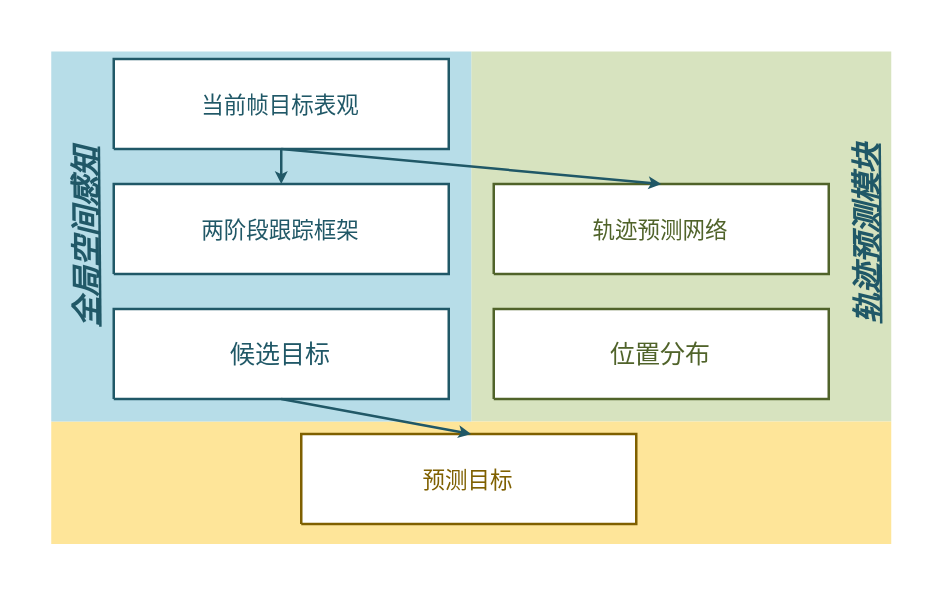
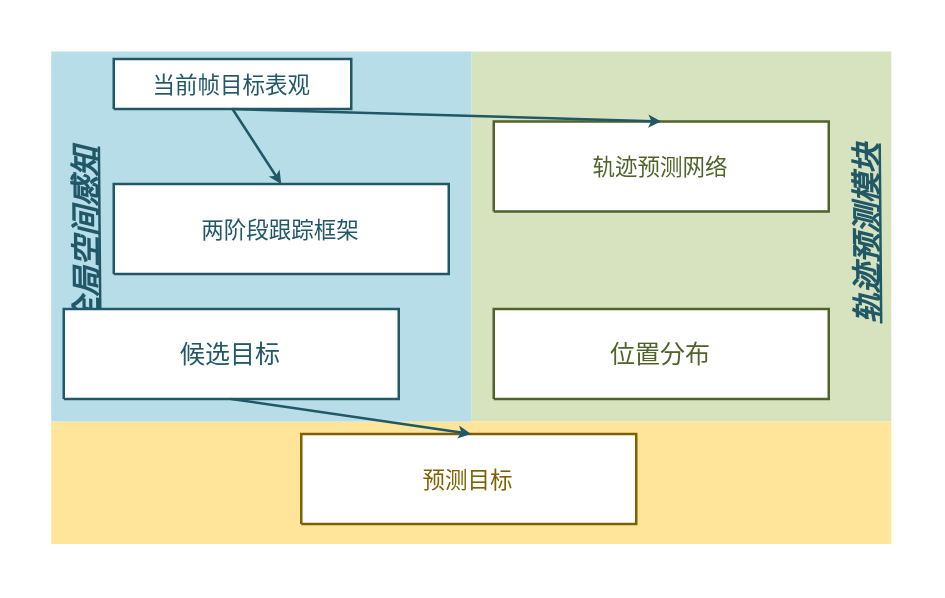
- <mxCell id="8" value="&lt;p style=&quot;margin-left: 0 ; margin-right: 0 ; margin-top: 0px ; margin-bottom: 0px ; text-indent: 0 ; direction: ltr&quot;&gt;&lt;font style=&quot;font-size: 9px; color: rgb(32, 88, 103); direction: ltr; letter-spacing: 0px; line-height: 120%; opacity: 1;&quot;&gt;当前帧目标表观&lt;/font&gt;&lt;/p&gt;" style="verticalAlign=middle;align=center;vsdxID=7;fillColor=#ffffff;gradientColor=none;shape=stencil(nZBLDoAgDERP0z3SIyjew0SURgSD+Lu9kMZoXLhwN9O+tukAlrNpJg1SzDH4QW/URgNYgZTkjA4UkwJUgGXng+6DX1zLfmoymdXo17xh5zmRJ6Q42BWCfc2oJfdAr+Yv+AP9Cb7OJ3H/2JG1HNGz/84klThPVCc=);strokeColor=#205867;labelBackgroundColor=none;rounded=0;html=1;whiteSpace=wrap;fontFamily=Noto Serif SC;fontSource=https%3A%2F%2Ffonts.googleapis.com%2Fcss%3Ffamily%3DNoto%2BSerif%2BSC;" parent="2" vertex="1"><mxGeometry x="25" y="3" width="134" height="36" as="geometry" /></mxCell>
+ <mxCell id="8" value="&lt;p style=&quot;margin-left: 0 ; margin-right: 0 ; margin-top: 0px ; margin-bottom: 0px ; text-indent: 0 ; direction: ltr&quot;&gt;&lt;font style=&quot;font-size: 9px; color: rgb(32, 88, 103); direction: ltr; letter-spacing: 0px; line-height: 120%; opacity: 1;&quot;&gt;当前帧目标表观&lt;/font&gt;&lt;/p&gt;" style="verticalAlign=middle;align=center;vsdxID=7;fillColor=#ffffff;gradientColor=none;shape=stencil(nZBLDoAgDERP0z3SIyjew0SURgSD+Lu9kMZoXLhwN9O+tukAlrNpJg1SzDH4QW/URgNYgZTkjA4UkwJUgGXng+6DX1zLfmoymdXo17xh5zmRJ6Q42BWCfc2oJfdAr+Yv+AP9Cb7OJ3H/2JG1HNGz/84klThPVCc=);strokeColor=#205867;labelBackgroundColor=none;rounded=0;html=1;whiteSpace=wrap;fontFamily=Noto Serif SC;fontSource=https%3A%2F%2Ffonts.googleapis.com%2Fcss%3Ffamily%3DNoto%2BSerif%2BSC;" parent="2" vertex="1"><mxGeometry x="25" y="3" width="95" height="20" as="geometry" /></mxCell>
- <mxCell id="10" value="&lt;p style=&quot;margin-left: 0 ; margin-right: 0 ; margin-top: 0px ; margin-bottom: 0px ; text-indent: 0 ; direction: ltr&quot;&gt;&lt;font style=&quot;font-size: 9px; color: rgb(80, 99, 42); direction: ltr; letter-spacing: 0px; line-height: 120%; opacity: 1;&quot;&gt;轨迹预测网络&lt;/font&gt;&lt;font style=&quot;font-size: 9px; color: rgb(80, 99, 42); direction: ltr; letter-spacing: 0px; line-height: 120%; opacity: 1;&quot;&gt;&lt;br&gt;&lt;/font&gt;&lt;/p&gt;" style="verticalAlign=middle;align=center;vsdxID=10;fillColor=#ffffff;gradientColor=none;shape=stencil(nZBLDoAgDERP0z3SIyjew0SURgSD+Lu9kMZoXLhwN9O+tukAlrNpJg1SzDH4QW/URgNYgZTkjA4UkwJUgGXng+6DX1zLfmoymdXo17xh5zmRJ6Q42BWCfc2oJfdAr+Yv+AP9Cb7OJ3H/2JG1HNGz/84klThPVCc=);strokeColor=#50632a;labelBackgroundColor=none;rounded=0;html=1;whiteSpace=wrap;fontFamily=Noto Serif SC;fontSource=https%3A%2F%2Ffonts.googleapis.com%2Fcss%3Ffamily%3DNoto%2BSerif%2BSC;" parent="2" vertex="1"><mxGeometry x="177" y="53" width="134" height="36" as="geometry" /></mxCell>
+ <mxCell id="10" value="&lt;p style=&quot;margin-left: 0 ; margin-right: 0 ; margin-top: 0px ; margin-bottom: 0px ; text-indent: 0 ; direction: ltr&quot;&gt;&lt;font style=&quot;font-size: 9px; color: rgb(80, 99, 42); direction: ltr; letter-spacing: 0px; line-height: 120%; opacity: 1;&quot;&gt;轨迹预测网络&lt;/font&gt;&lt;font style=&quot;font-size: 9px; color: rgb(80, 99, 42); direction: ltr; letter-spacing: 0px; line-height: 120%; opacity: 1;&quot;&gt;&lt;br&gt;&lt;/font&gt;&lt;/p&gt;" style="verticalAlign=middle;align=center;vsdxID=10;fillColor=#ffffff;gradientColor=none;shape=stencil(nZBLDoAgDERP0z3SIyjew0SURgSD+Lu9kMZoXLhwN9O+tukAlrNpJg1SzDH4QW/URgNYgZTkjA4UkwJUgGXng+6DX1zLfmoymdXo17xh5zmRJ6Q42BWCfc2oJfdAr+Yv+AP9Cb7OJ3H/2JG1HNGz/84klThPVCc=);strokeColor=#50632a;labelBackgroundColor=none;rounded=0;html=1;whiteSpace=wrap;fontFamily=Noto Serif SC;fontSource=https%3A%2F%2Ffonts.googleapis.com%2Fcss%3Ffamily%3DNoto%2BSerif%2BSC;" parent="2" vertex="1"><mxGeometry x="177" y="28" width="134" height="36" as="geometry" /></mxCell>
- <mxCell id="11" value="&lt;p style=&quot;margin-left: 0 ; margin-right: 0 ; margin-top: 0px ; margin-bottom: 0px ; text-indent: 0 ; direction: ltr&quot;&gt;&lt;font color=&quot;#205867&quot; size=&quot;1&quot;&gt;候选目标&lt;/font&gt;&lt;/p&gt;" style="verticalAlign=middle;align=center;vsdxID=11;fillColor=#ffffff;gradientColor=none;shape=stencil(nZBLDoAgDERP0z3SIyjew0SURgSD+Lu9kMZoXLhwN9O+tukAlrNpJg1SzDH4QW/URgNYgZTkjA4UkwJUgGXng+6DX1zLfmoymdXo17xh5zmRJ6Q42BWCfc2oJfdAr+Yv+AP9Cb7OJ3H/2JG1HNGz/84klThPVCc=);strokeColor=#205867;labelBackgroundColor=none;rounded=0;html=1;whiteSpace=wrap;fontFamily=Noto Serif SC;fontSource=https%3A%2F%2Ffonts.googleapis.com%2Fcss%3Ffamily%3DNoto%2BSerif%2BSC;" parent="2" vertex="1"><mxGeometry x="25" y="103" width="134" height="36" as="geometry" /></mxCell>
+ <mxCell id="11" value="&lt;p style=&quot;margin-left: 0 ; margin-right: 0 ; margin-top: 0px ; margin-bottom: 0px ; text-indent: 0 ; direction: ltr&quot;&gt;&lt;font color=&quot;#205867&quot; size=&quot;1&quot;&gt;候选目标&lt;/font&gt;&lt;/p&gt;" style="verticalAlign=middle;align=center;vsdxID=11;fillColor=#ffffff;gradientColor=none;shape=stencil(nZBLDoAgDERP0z3SIyjew0SURgSD+Lu9kMZoXLhwN9O+tukAlrNpJg1SzDH4QW/URgNYgZTkjA4UkwJUgGXng+6DX1zLfmoymdXo17xh5zmRJ6Q42BWCfc2oJfdAr+Yv+AP9Cb7OJ3H/2JG1HNGz/84klThPVCc=);strokeColor=#205867;labelBackgroundColor=none;rounded=0;html=1;whiteSpace=wrap;fontFamily=Noto Serif SC;fontSource=https%3A%2F%2Ffonts.googleapis.com%2Fcss%3Ffamily%3DNoto%2BSerif%2BSC;" parent="2" vertex="1"><mxGeometry x="5" y="103" width="134" height="36" as="geometry" /></mxCell>
